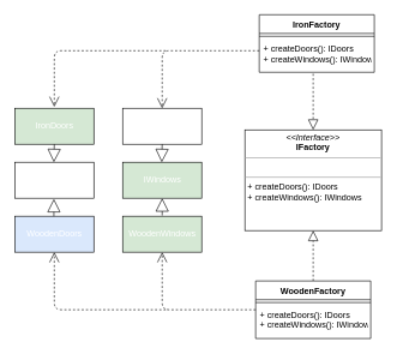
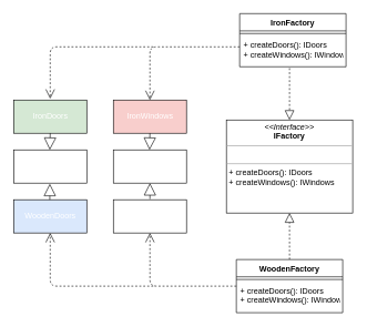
- <mxCell id="12" value="&lt;font color=&quot;#ffffff&quot;&gt;IronWindows&lt;/font&gt;" style="html=1;fontColor=none;" vertex="1" parent="1"><mxGeometry x="170" y="150" width="110" height="50" as="geometry" /></mxCell>
+ <mxCell id="12" value="&lt;font color=&quot;#ffffff&quot;&gt;IronWindows&lt;/font&gt;" style="html=1;fontColor=none;fillColor=#f8cecc;" vertex="1" parent="1"><mxGeometry x="170" y="150" width="110" height="50" as="geometry" /></mxCell>
- <mxCell id="20" value="&lt;font color=&quot;#ffffff&quot;&gt;IWindows&lt;/font&gt;" style="html=1;fontColor=none;fillColor=#d5e8d4;" vertex="1" parent="1"><mxGeometry x="170" y="225" width="110" height="50" as="geometry" /></mxCell>
+ <mxCell id="20" value="&lt;font color=&quot;#ffffff&quot;&gt;IWindows&lt;/font&gt;" style="html=1;fontColor=none;" vertex="1" parent="1"><mxGeometry x="170" y="225" width="110" height="50" as="geometry" /></mxCell>
- <mxCell id="13" value="&lt;font color=&quot;#ffffff&quot;&gt;WoodenWindows&lt;/font&gt;" style="html=1;fontColor=none;fillColor=#d5e8d4;" vertex="1" parent="1"><mxGeometry x="170" y="300" width="110" height="50" as="geometry" /></mxCell>
+ <mxCell id="13" value="&lt;font color=&quot;#ffffff&quot;&gt;WoodenWindows&lt;/font&gt;" style="html=1;fontColor=none;" vertex="1" parent="1"><mxGeometry x="170" y="300" width="110" height="50" as="geometry" /></mxCell>
